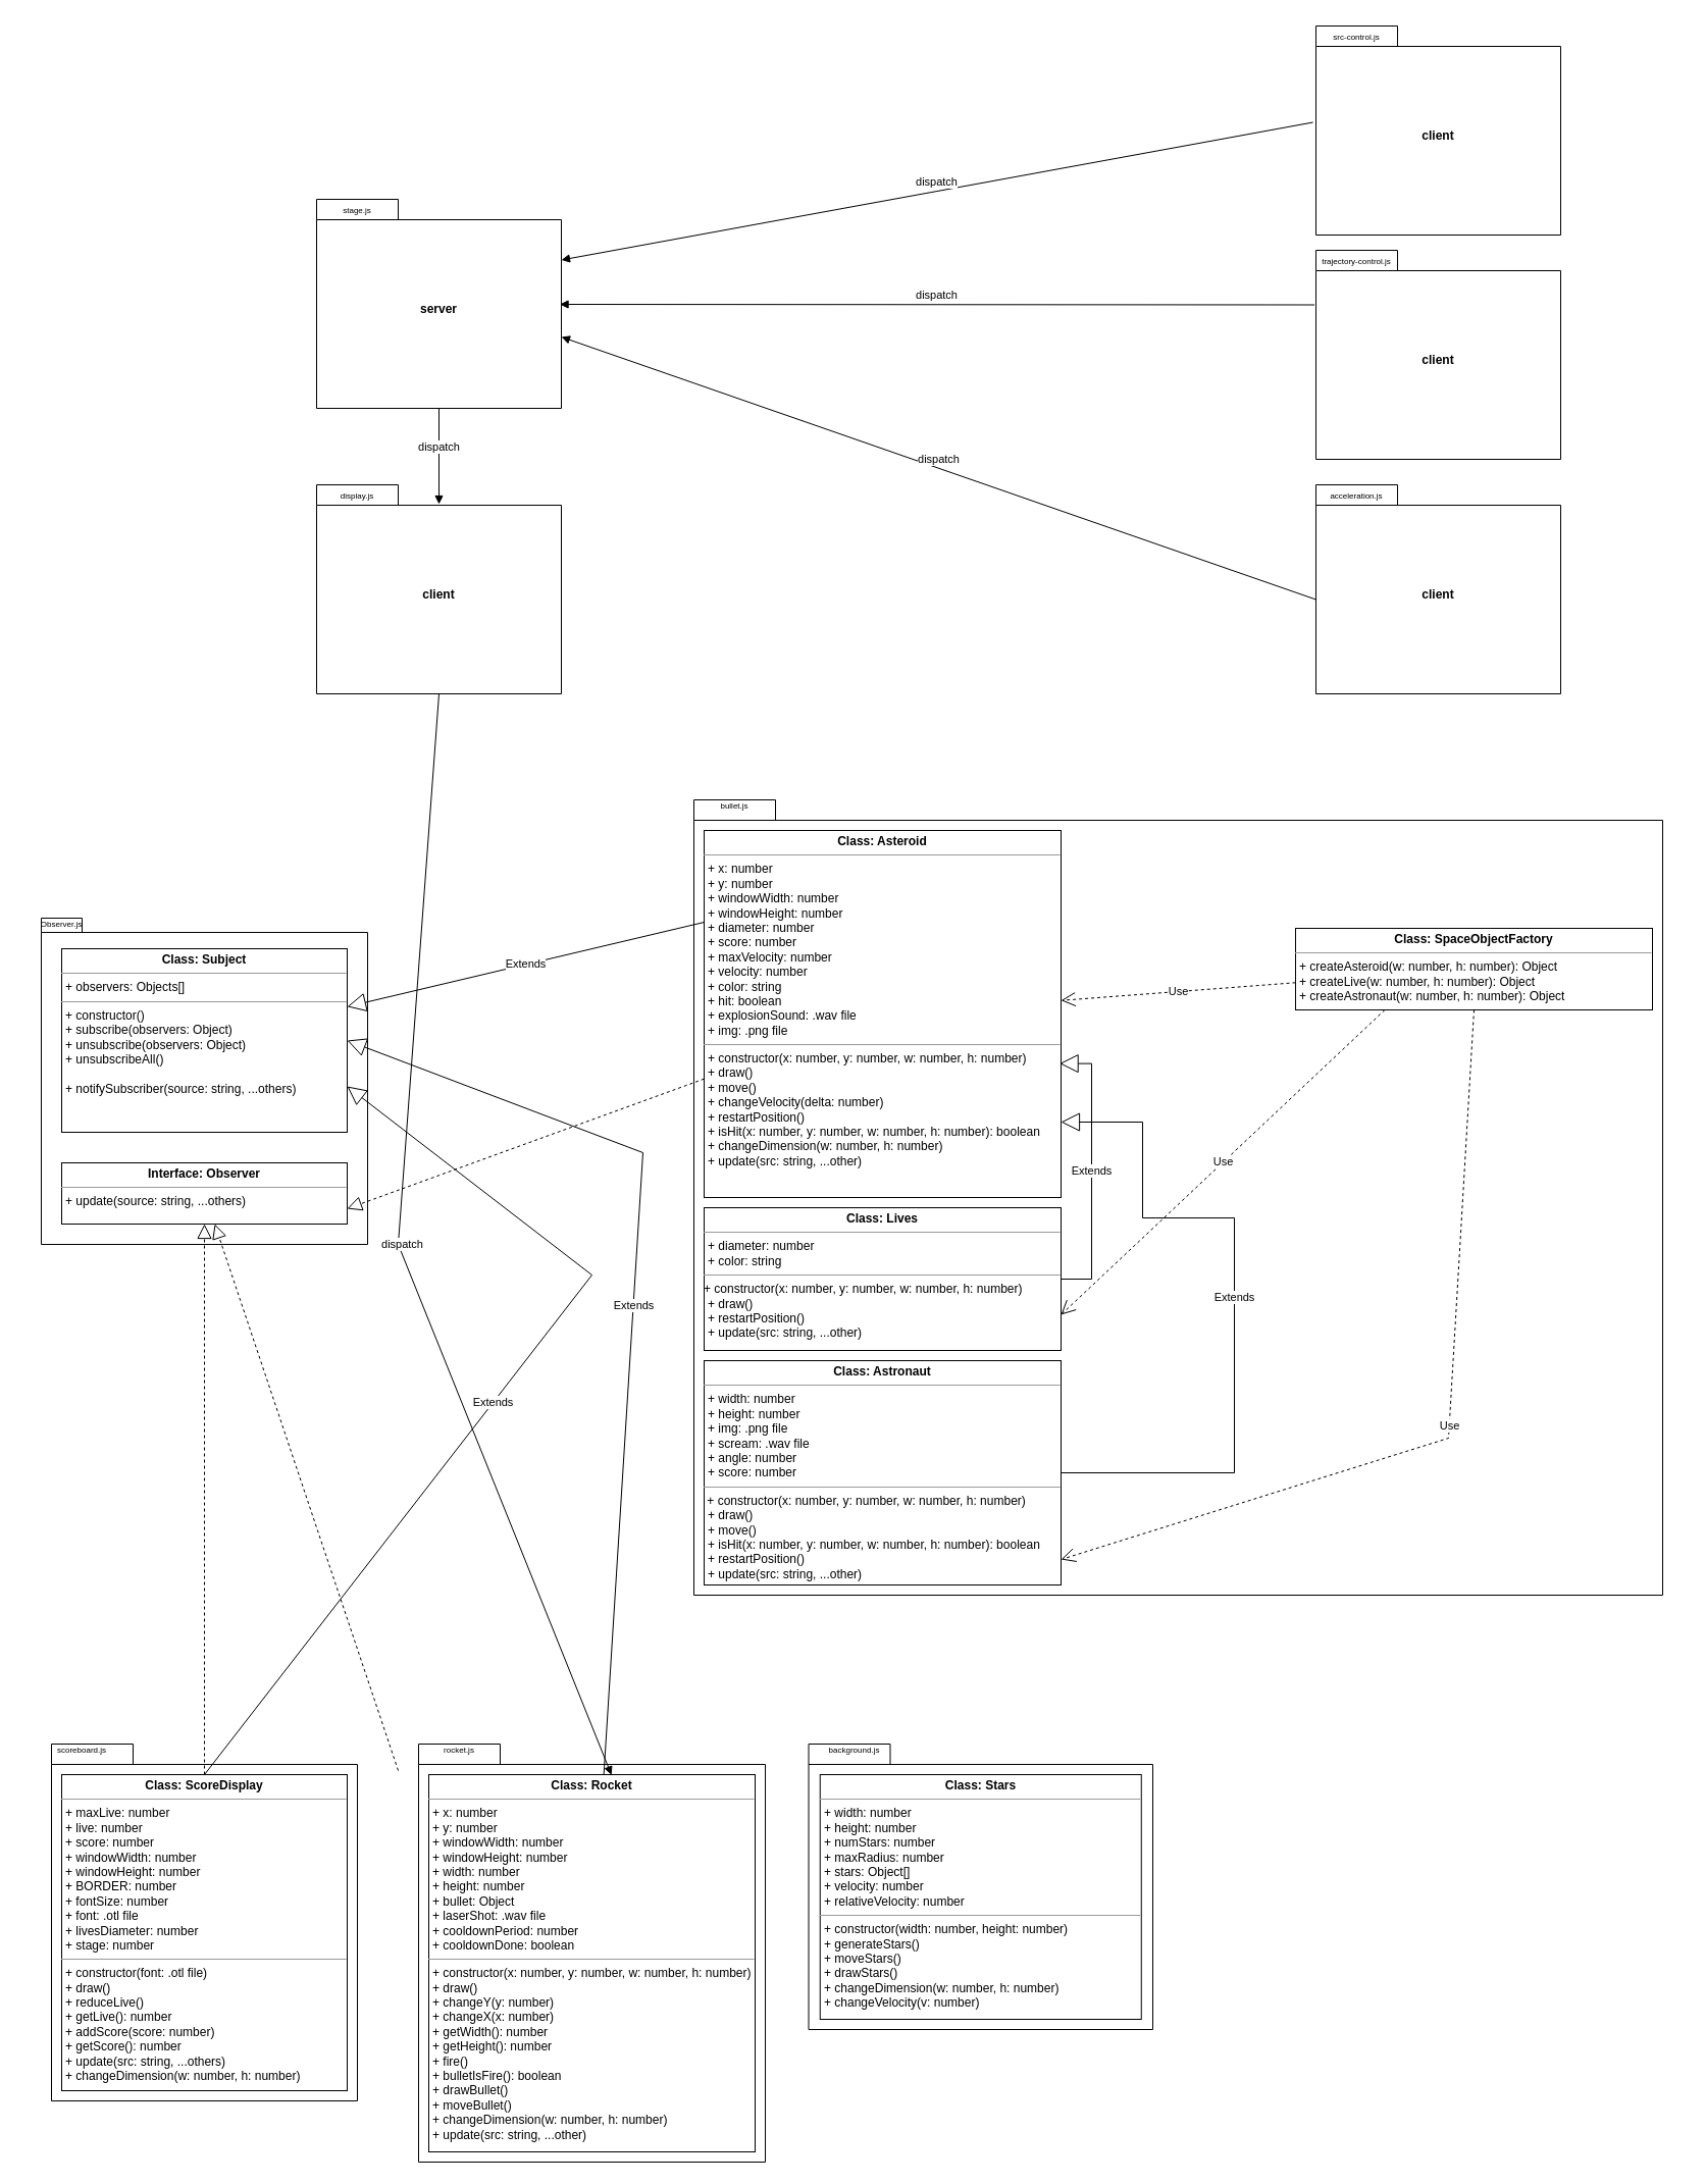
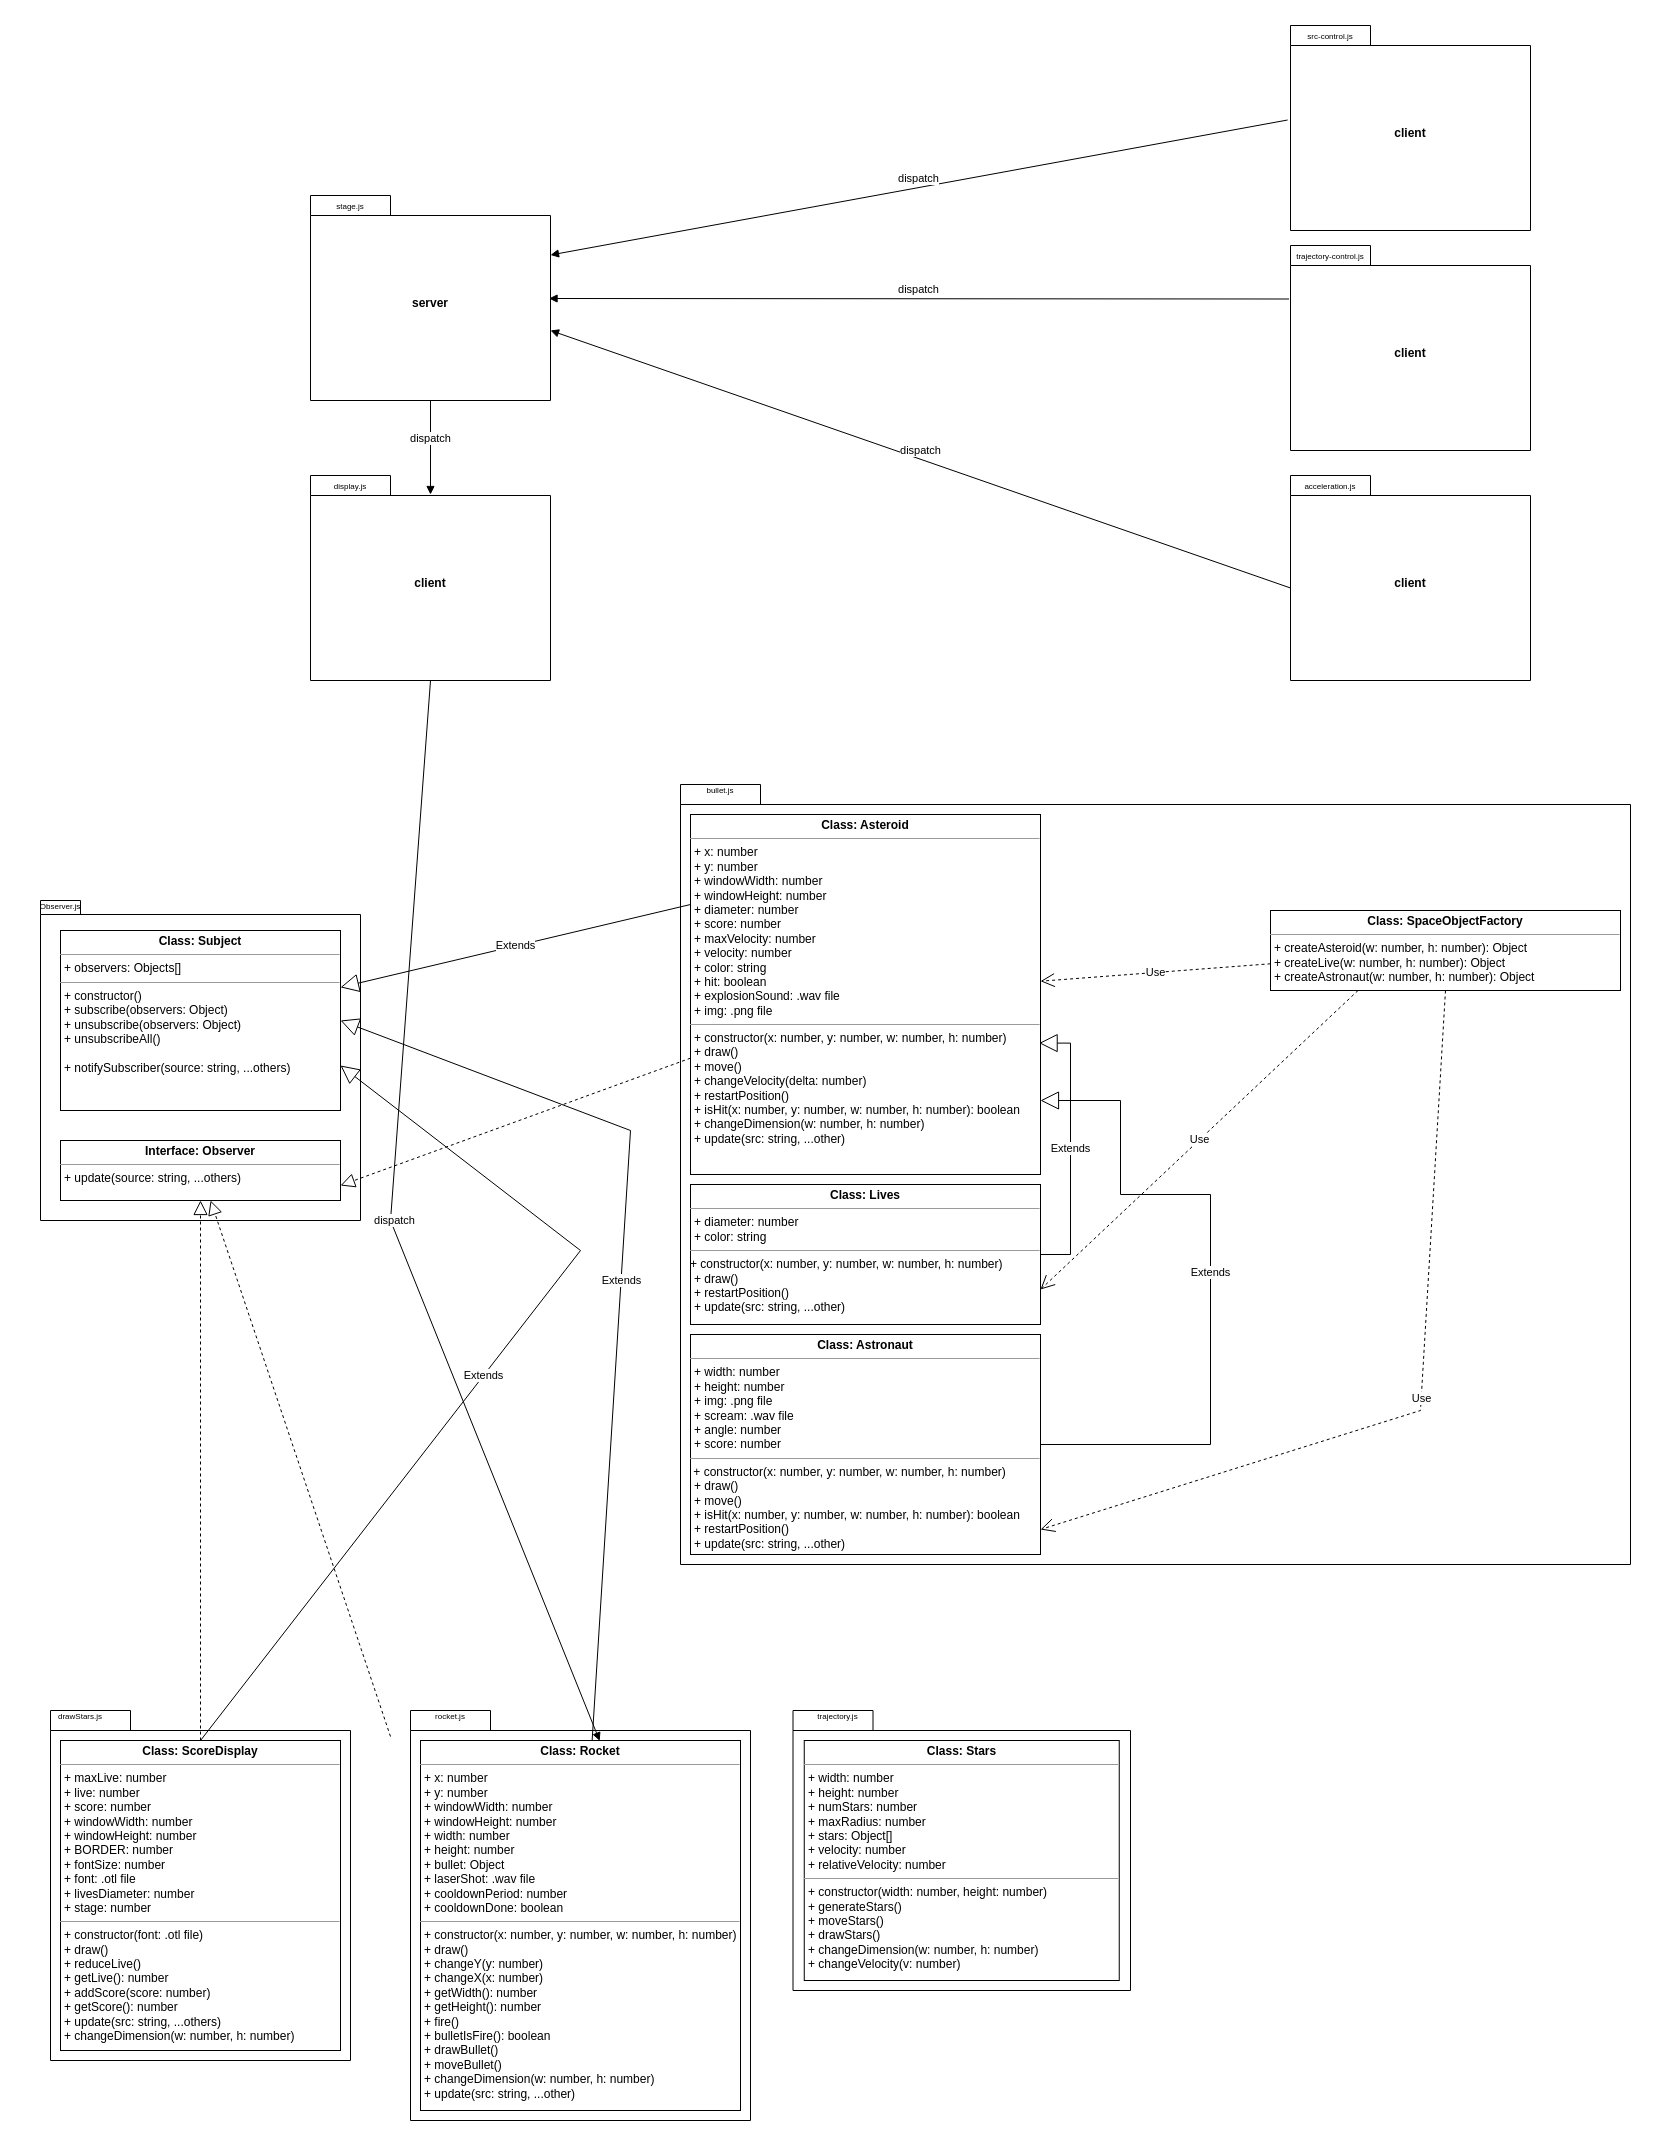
- <mxCell id="24" value="&lt;font style=&quot;font-size: 8px;&quot;&gt;scoreboard.js&lt;/font&gt;" style="text;strokeColor=none;align=center;fillColor=none;html=1;verticalAlign=middle;whiteSpace=wrap;rounded=0;" parent="22" vertex="1"><mxGeometry width="120" height="30" as="geometry" /></mxCell>
+ <mxCell id="24" value="&lt;font style=&quot;font-size: 8px;&quot;&gt;drawStars.js&lt;/font&gt;" style="text;strokeColor=none;align=center;fillColor=none;html=1;verticalAlign=middle;whiteSpace=wrap;rounded=0;" parent="22" vertex="1"><mxGeometry width="120" height="30" as="geometry" /></mxCell>
- <mxCell id="4" value="&lt;font style=&quot;font-size: 8px;&quot;&gt;background.js&lt;/font&gt;" style="text;strokeColor=none;align=center;fillColor=none;html=1;verticalAlign=middle;whiteSpace=wrap;rounded=0;" parent="2" vertex="1"><mxGeometry width="135" height="30" as="geometry" /></mxCell>
+ <mxCell id="4" value="&lt;font style=&quot;font-size: 8px;&quot;&gt;trajectory.js&lt;/font&gt;" style="text;strokeColor=none;align=center;fillColor=none;html=1;verticalAlign=middle;whiteSpace=wrap;rounded=0;" parent="2" vertex="1"><mxGeometry width="135" height="30" as="geometry" /></mxCell>
